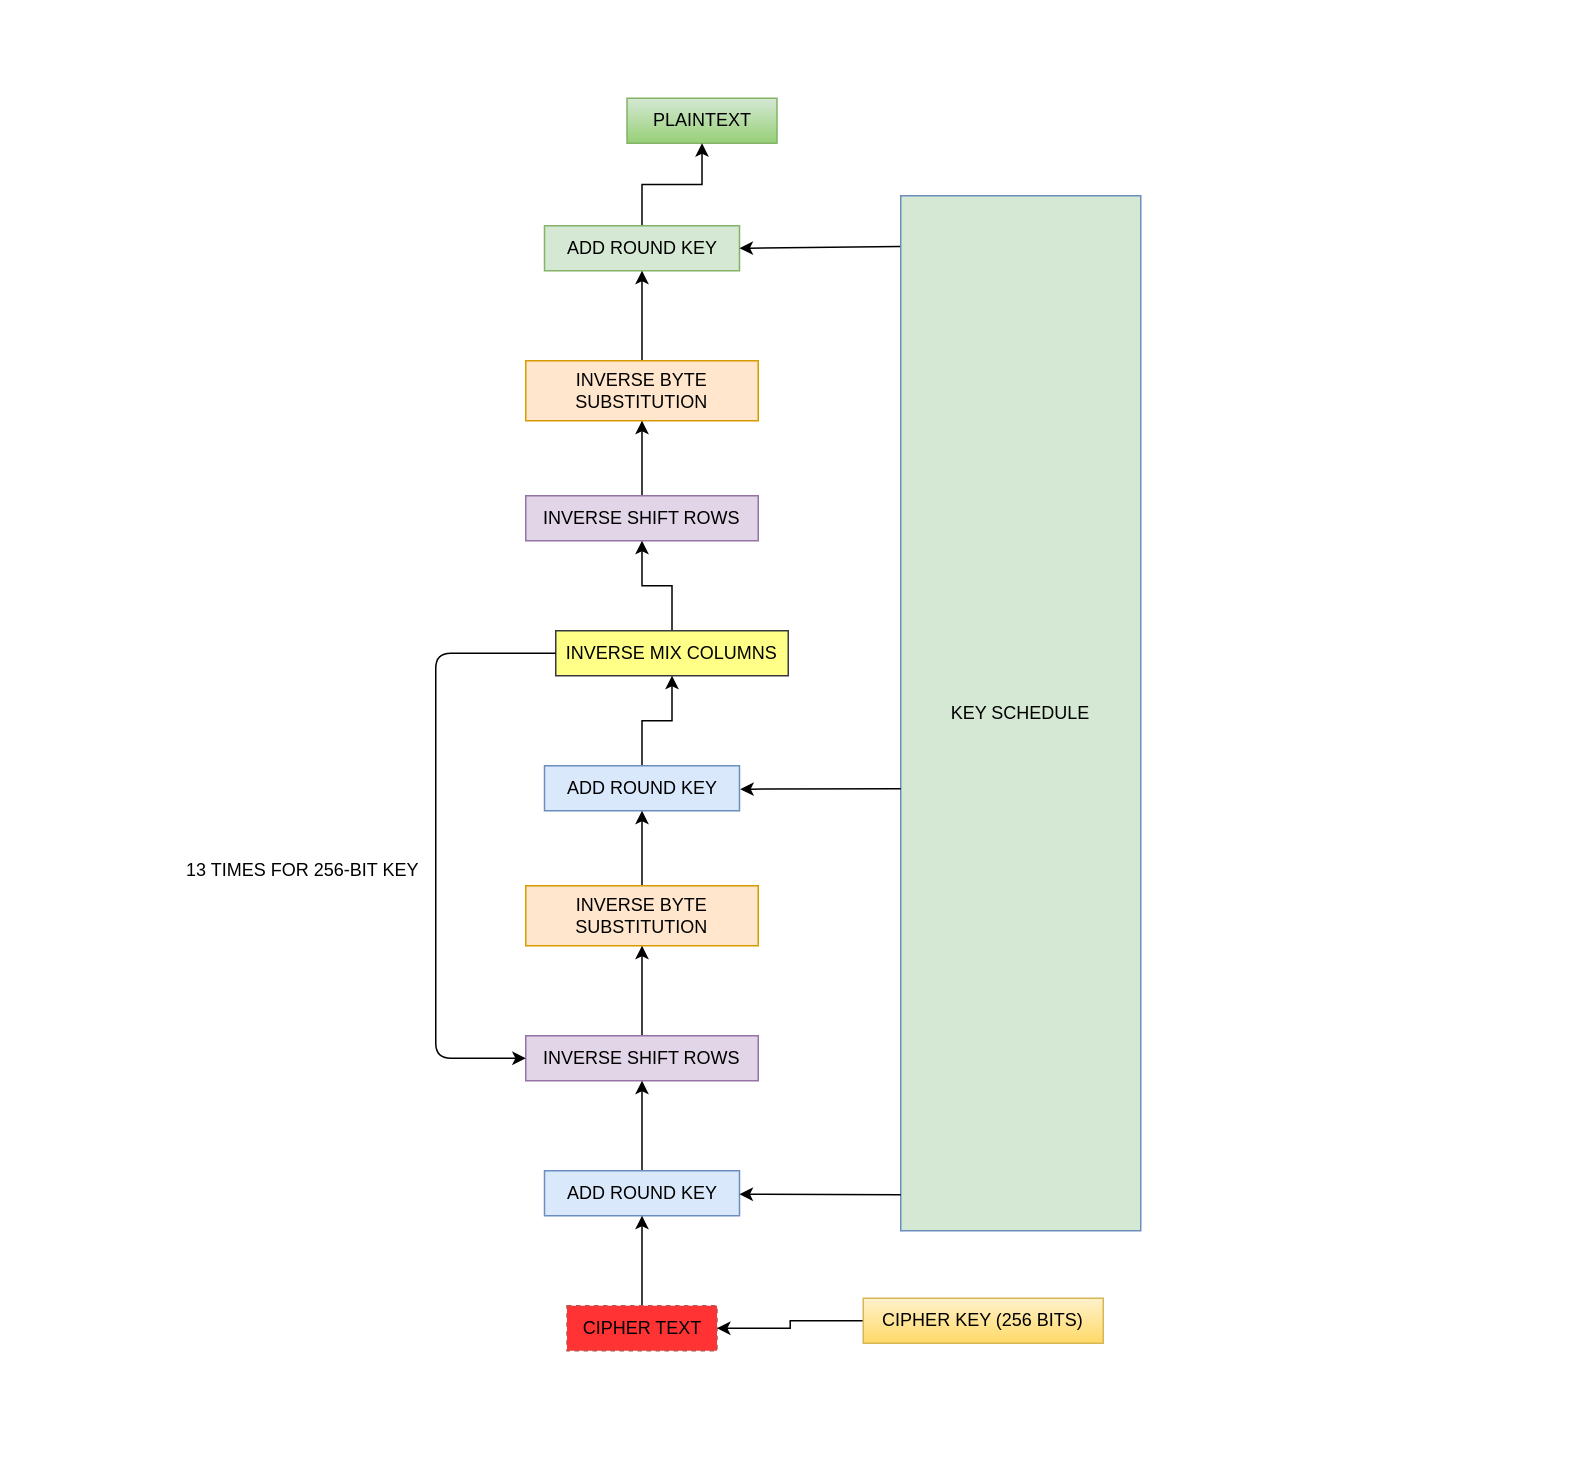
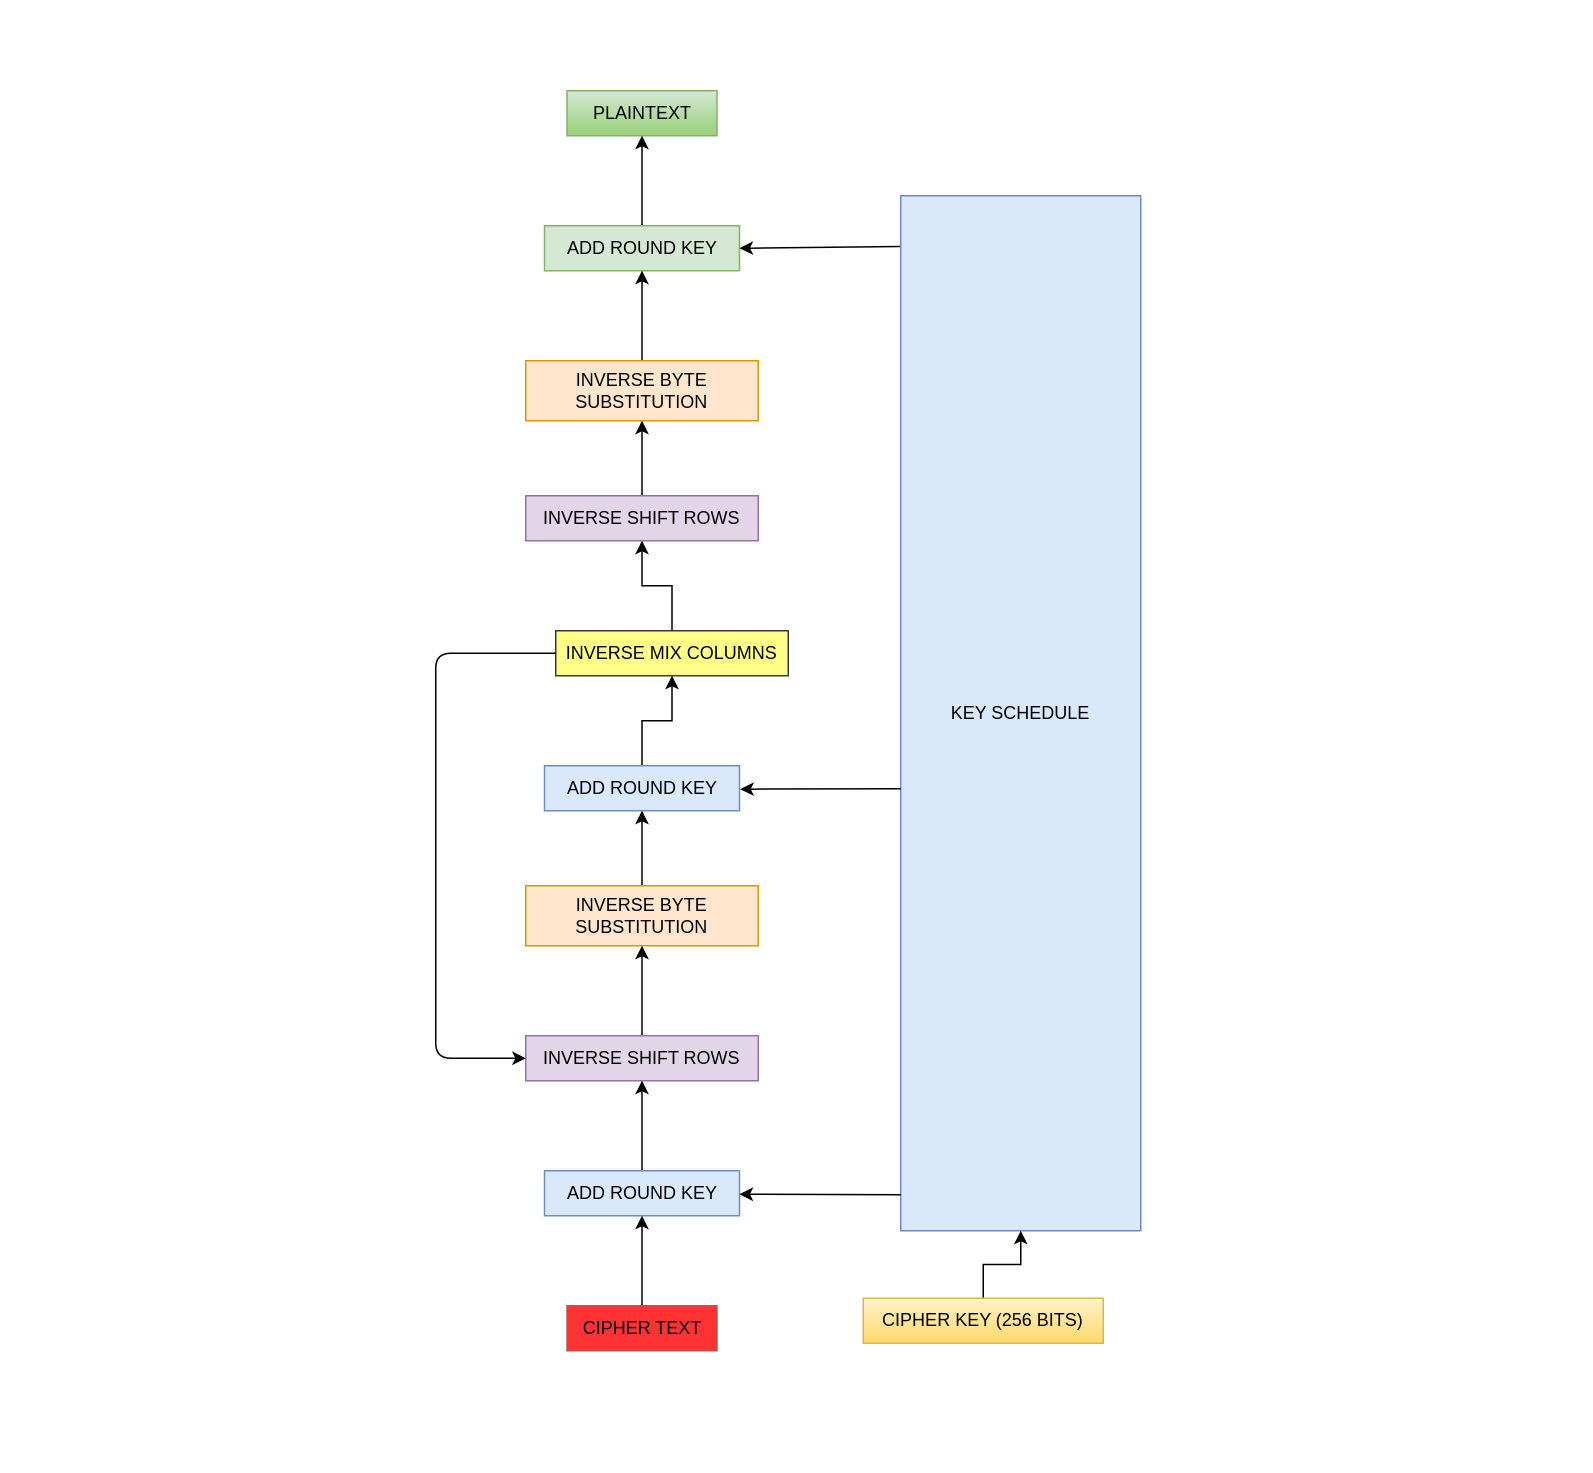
- <mxCell id="2" value="PLAINTEXT" style="rounded=0;whiteSpace=wrap;html=1;gradientColor=#97d077;fillColor=#d5e8d4;strokeColor=#82b366;" parent="1" vertex="1"><mxGeometry x="417.5" y="65" width="100" height="30" as="geometry" /></mxCell>
+ <mxCell id="2" value="PLAINTEXT" style="rounded=0;whiteSpace=wrap;html=1;gradientColor=#97d077;fillColor=#d5e8d4;strokeColor=#82b366;" parent="1" vertex="1"><mxGeometry x="377.5" y="60" width="100" height="30" as="geometry" /></mxCell>
- <mxCell id="3" value="KEY SCHEDULE" style="rounded=0;whiteSpace=wrap;html=1;fillColor=#d5e8d4;strokeColor=#6c8ebf;" parent="1" vertex="1"><mxGeometry x="600" y="130" width="160" height="690" as="geometry" /></mxCell>
+ <mxCell id="3" value="KEY SCHEDULE" style="rounded=0;whiteSpace=wrap;html=1;fillColor=#dae8fc;strokeColor=#6c8ebf;" parent="1" vertex="1"><mxGeometry x="600" y="130" width="160" height="690" as="geometry" /></mxCell>
- <mxCell id="24" value="13 TIMES FOR 256-BIT KEY" style="text;html=1;align=right;verticalAlign=middle;resizable=0;points=[];autosize=1;" parent="1" vertex="1"><mxGeometry x="110" y="570" width="170" height="20" as="geometry" /></mxCell>
- <mxCell id="27" value="" style="edgeStyle=orthogonalEdgeStyle;rounded=0;orthogonalLoop=1;jettySize=auto;html=1;" parent="1" source="28" target="26" edge="1"><mxGeometry relative="1" as="geometry" /></mxCell>
+ <mxCell id="27" value="" style="edgeStyle=orthogonalEdgeStyle;rounded=0;orthogonalLoop=1;jettySize=auto;html=1;" parent="1" source="28" target="3" edge="1"><mxGeometry relative="1" as="geometry" /></mxCell>
- <mxCell id="26" value="CIPHER TEXT" style="rounded=0;whiteSpace=wrap;html=1;strokeColor=#b85450;fillColor=#FF3333;dashed=1;" parent="1" vertex="1"><mxGeometry x="377.5" y="870" width="100" height="30" as="geometry" /></mxCell>
+ <mxCell id="26" value="CIPHER TEXT" style="rounded=0;whiteSpace=wrap;html=1;strokeColor=#b85450;fillColor=#FF3333;" parent="1" vertex="1"><mxGeometry x="377.5" y="870" width="100" height="30" as="geometry" /></mxCell>
